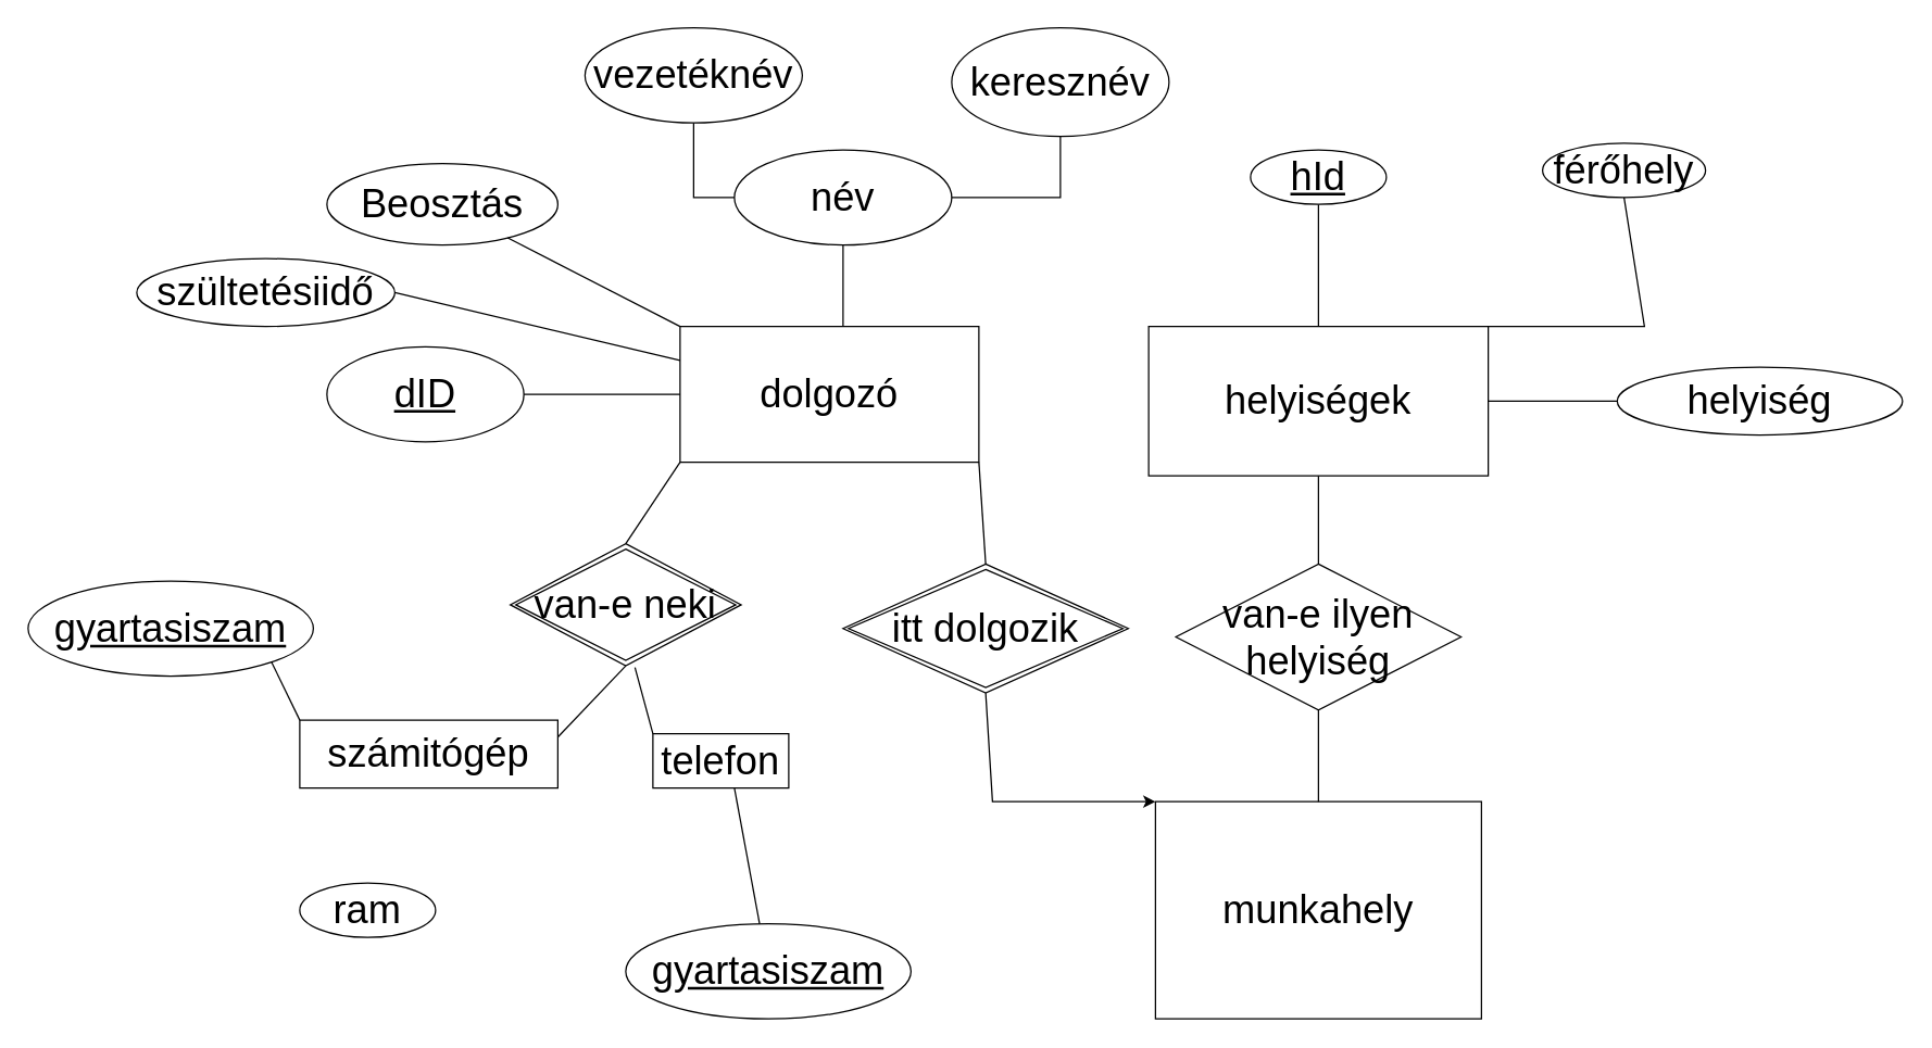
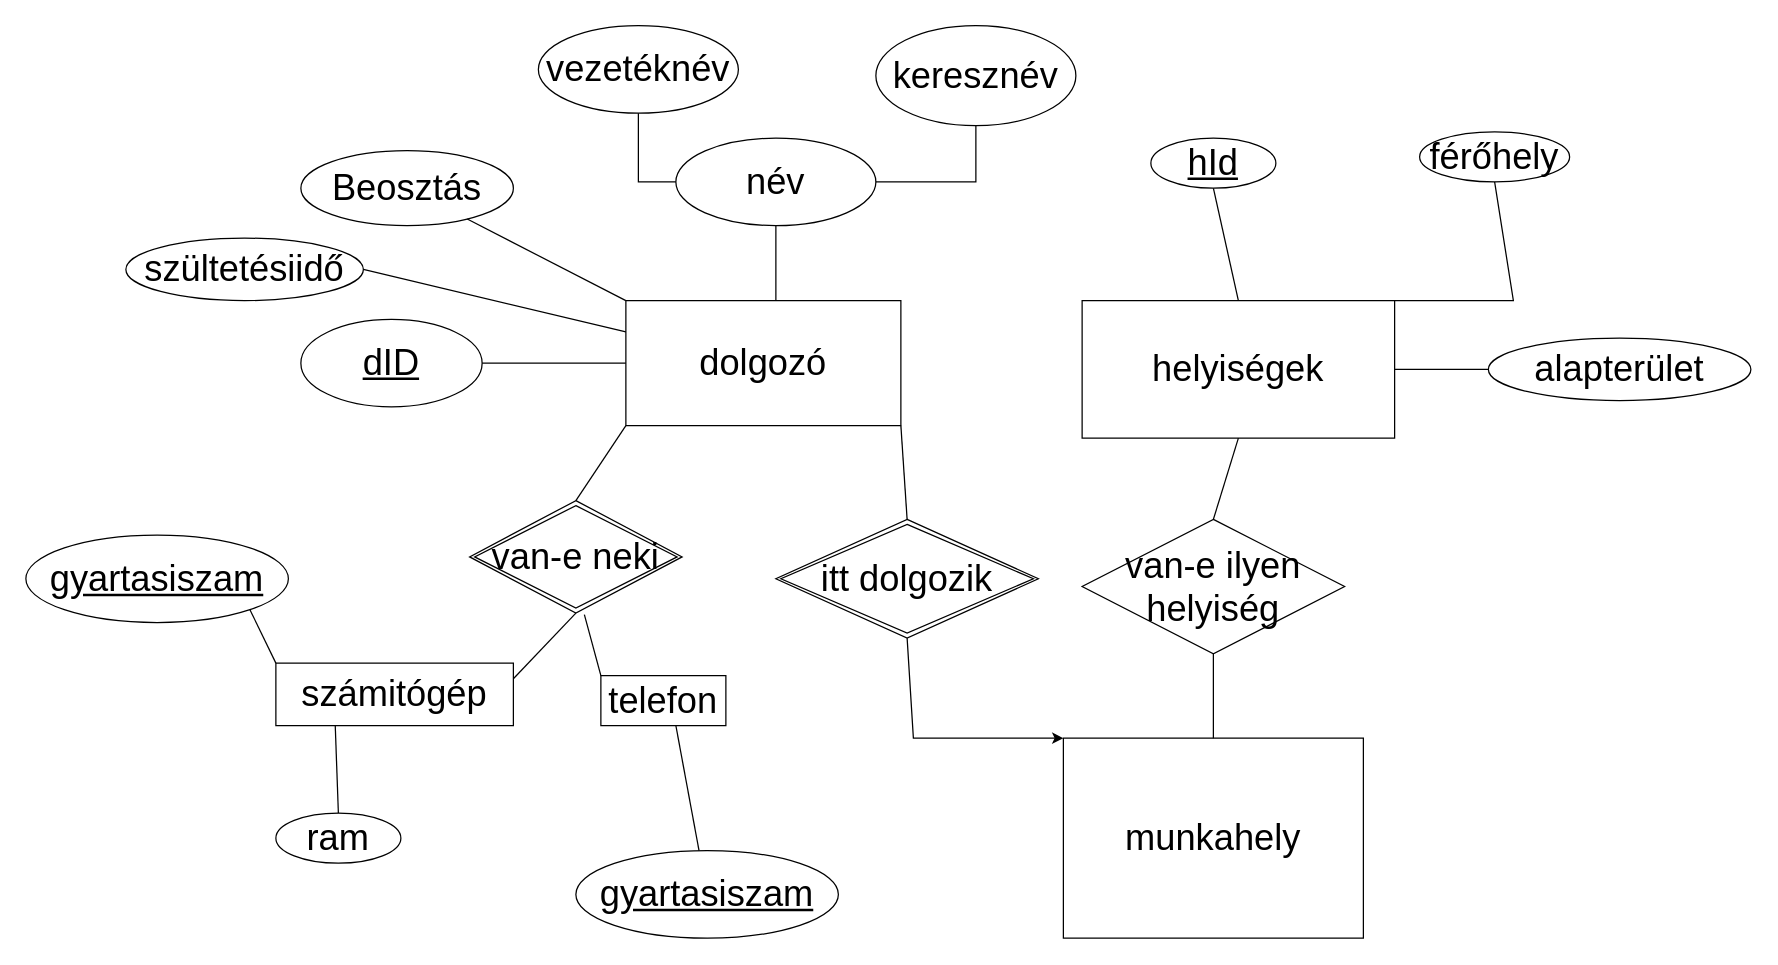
- <mxCell id="3" value="helyiségek" style="whiteSpace=wrap;html=1;align=center;fontSize=29;" parent="1" vertex="1"><mxGeometry x="845" y="240" width="250" height="110" as="geometry" /></mxCell>
+ <mxCell id="3" value="helyiségek" style="whiteSpace=wrap;html=1;align=center;fontSize=29;" parent="1" vertex="1"><mxGeometry x="865" y="240" width="250" height="110" as="geometry" /></mxCell>
- <mxCell id="10" value="helyiség" style="ellipse;whiteSpace=wrap;html=1;align=center;fontSize=29;" parent="1" vertex="1"><mxGeometry x="1190" y="270" width="210" height="50" as="geometry" /></mxCell>
+ <mxCell id="10" value="alapterület" style="ellipse;whiteSpace=wrap;html=1;align=center;fontSize=29;" parent="1" vertex="1"><mxGeometry x="1190" y="270" width="210" height="50" as="geometry" /></mxCell>
+ <mxCell id="33" value="" style="endArrow=none;html=1;rounded=0;fontSize=29;exitX=0.25;exitY=1;exitDx=0;exitDy=0;entryX=0.5;entryY=0;entryDx=0;entryDy=0;" parent="1" source="27" target="32" edge="1"><mxGeometry relative="1" as="geometry"><mxPoint x="610" y="700" as="sourcePoint" /><mxPoint x="770" y="700" as="targetPoint" /></mxGeometry></mxCell>
